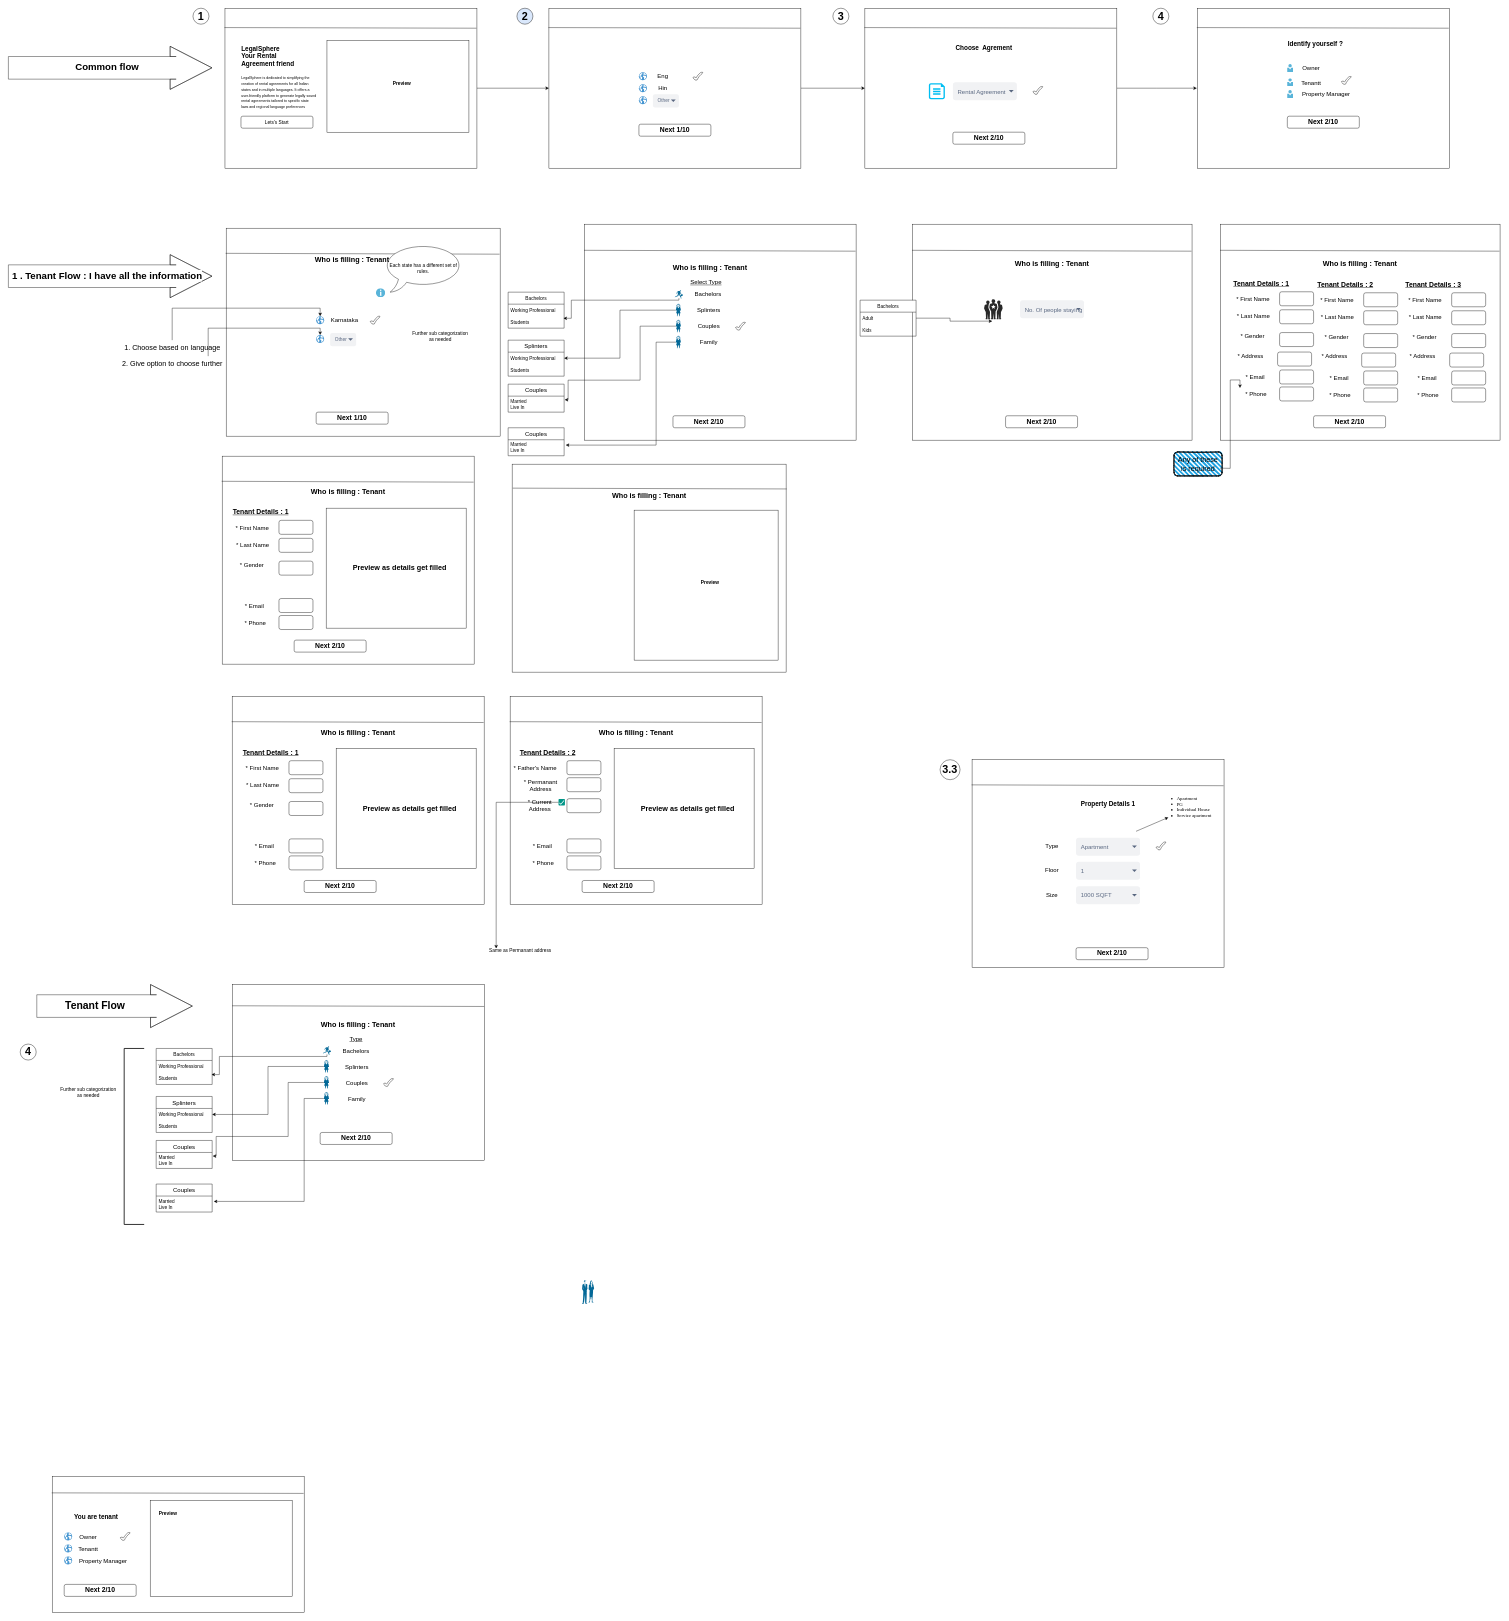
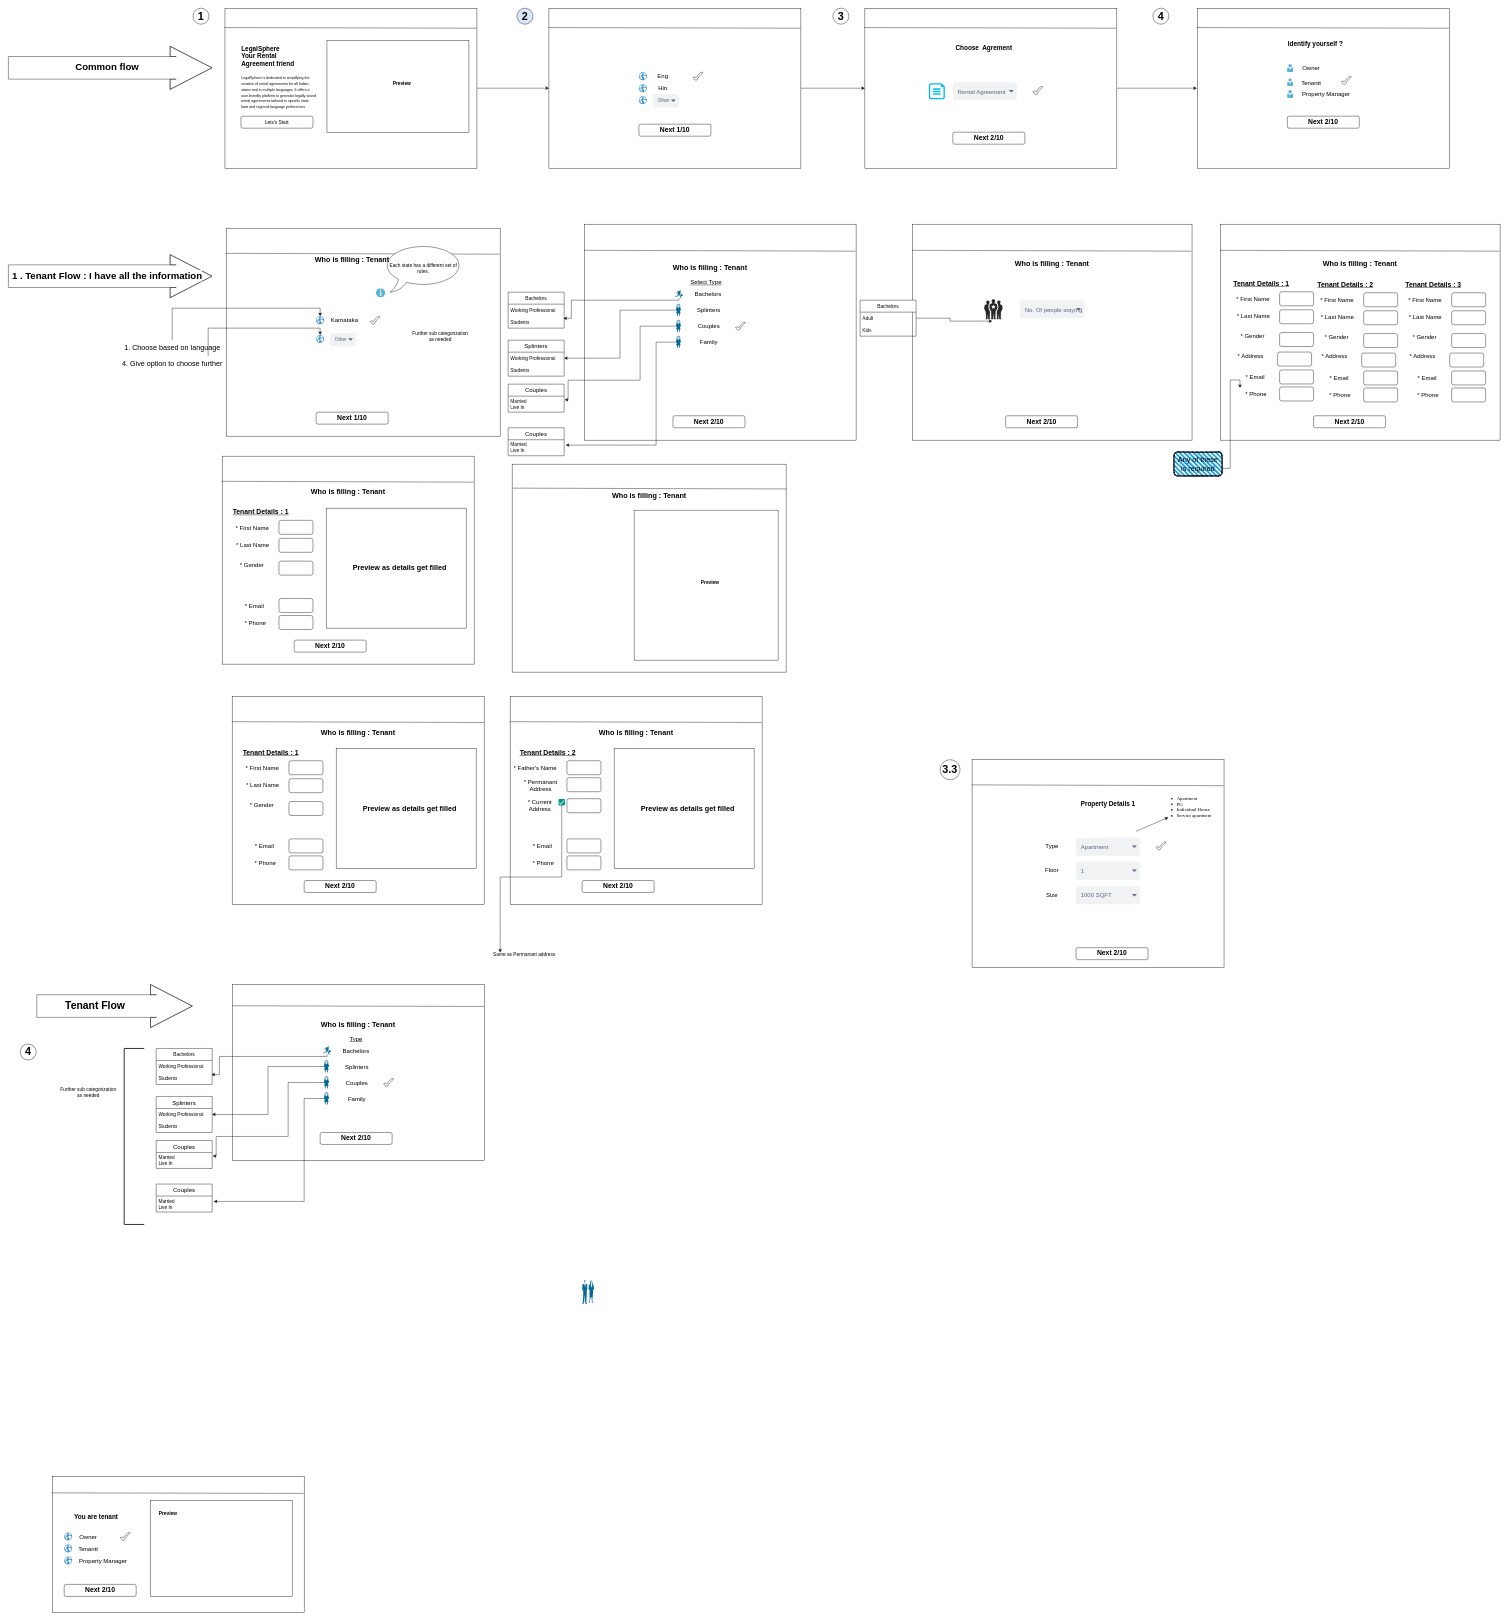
- <mxCell id="173" value="&lt;font style=&quot;font-size: 18px;&quot;&gt;2. Give option to choose further&lt;/font&gt;" style="text;html=1;align=center;verticalAlign=middle;resizable=0;points=[];autosize=1;strokeColor=none;fillColor=none;" parent="1" vertex="1"><mxGeometry x="295" y="890" width="270" height="40" as="geometry" /></mxCell>
+ <mxCell id="173" value="&lt;font style=&quot;font-size: 18px;&quot;&gt;4. Give option to choose further&lt;/font&gt;" style="text;html=1;align=center;verticalAlign=middle;resizable=0;points=[];autosize=1;strokeColor=none;fillColor=none;" parent="1" vertex="1"><mxGeometry x="295" y="890" width="270" height="40" as="geometry" /></mxCell>
- <mxCell id="89" value="Same as Permanant address" style="text;html=1;align=center;verticalAlign=middle;resizable=0;points=[];autosize=1;strokeColor=none;fillColor=none;" parent="1" vertex="1"><mxGeometry x="1210" y="2361" width="180" height="30" as="geometry" /></mxCell>
+ <mxCell id="89" value="Same as Permanant address" style="text;html=1;align=center;verticalAlign=middle;resizable=0;points=[];autosize=1;strokeColor=none;fillColor=none;" parent="1" vertex="1"><mxGeometry x="1220" y="2371" width="180" height="30" as="geometry" /></mxCell>
